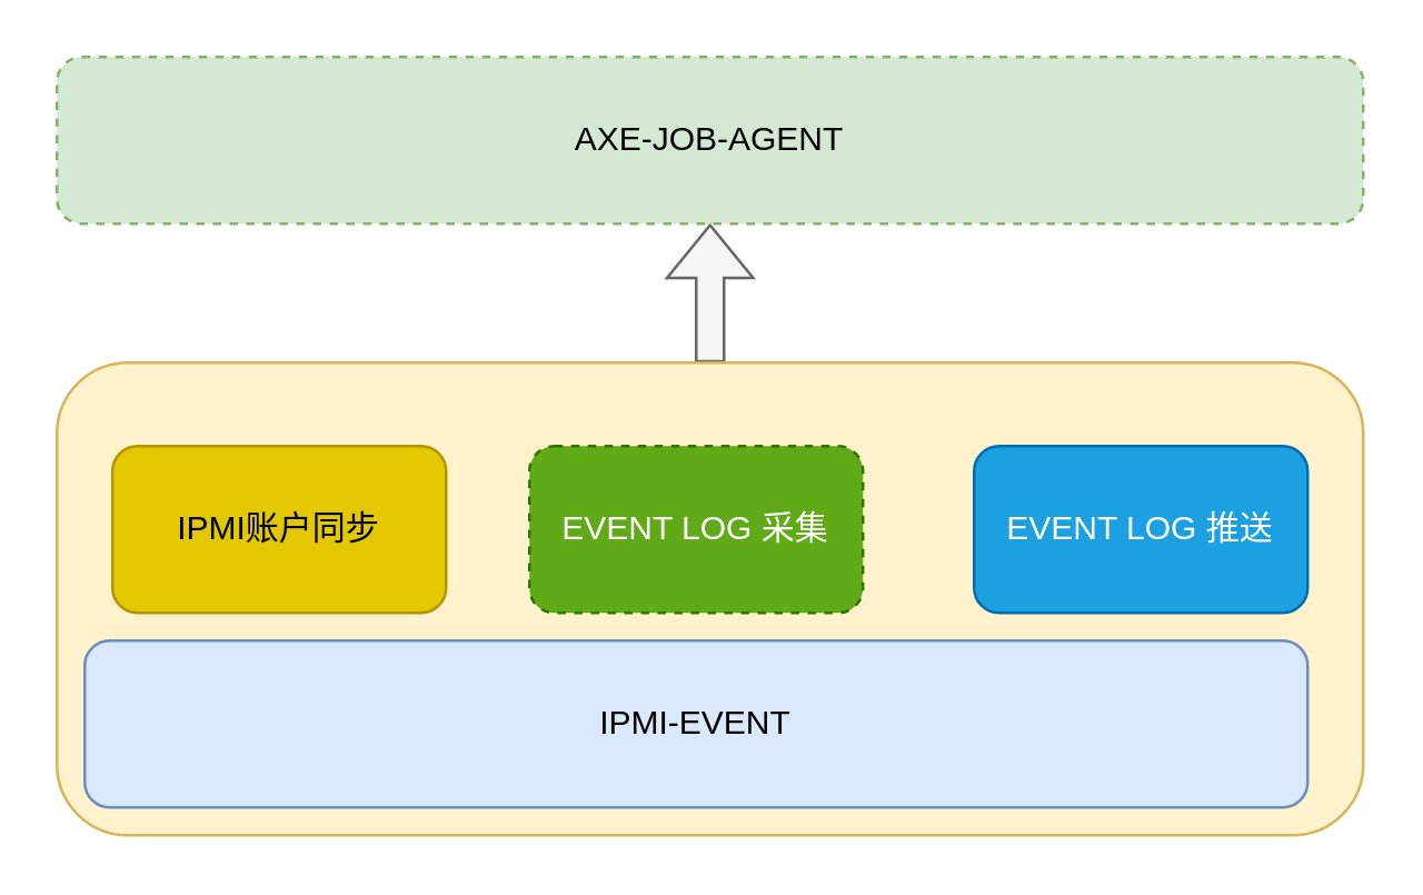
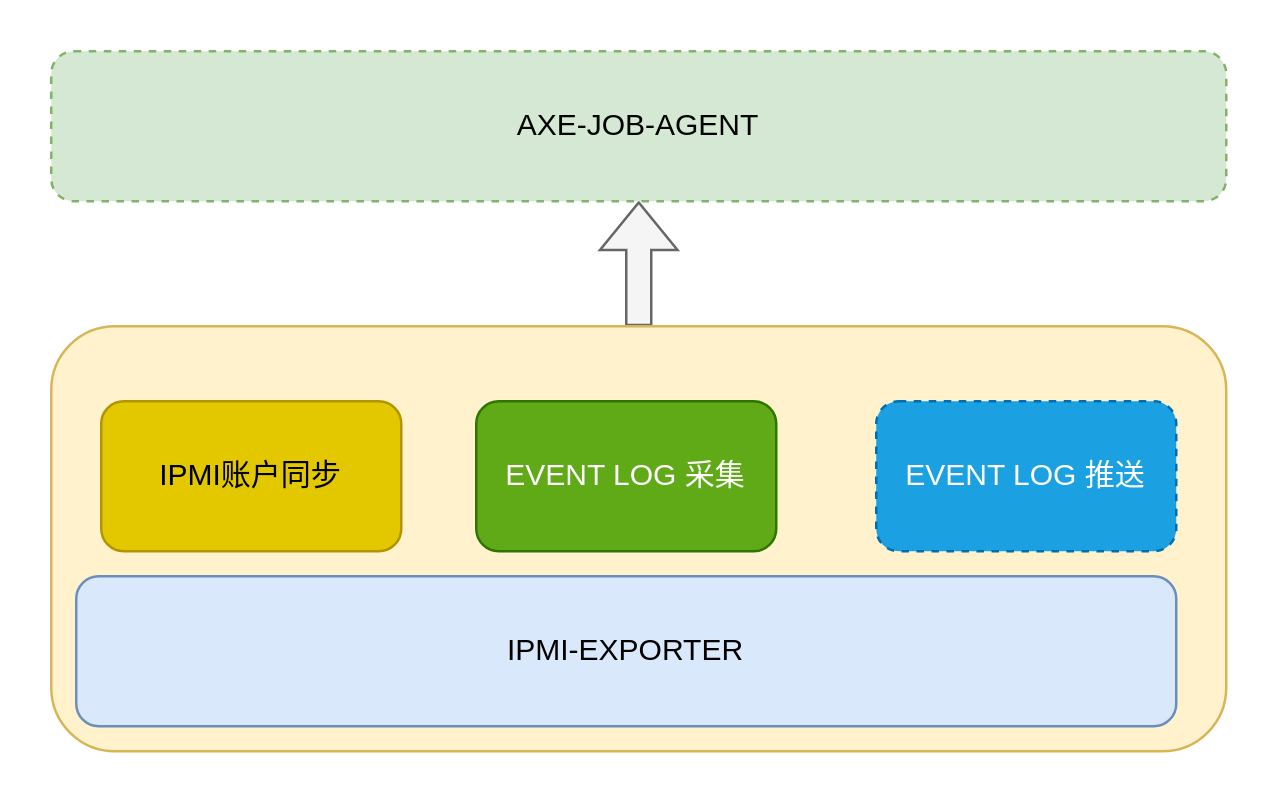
- <mxCell id="6" value="EVENT LOG 采集" style="rounded=1;whiteSpace=wrap;html=1;fillColor=#60a917;fontColor=#ffffff;strokeColor=#2D7600;dashed=1;" vertex="1" parent="1"><mxGeometry x="190" y="160" width="120" height="60" as="geometry" /></mxCell>
+ <mxCell id="6" value="EVENT LOG 采集" style="rounded=1;whiteSpace=wrap;html=1;fillColor=#60a917;fontColor=#ffffff;strokeColor=#2D7600;" vertex="1" parent="1"><mxGeometry x="190" y="160" width="120" height="60" as="geometry" /></mxCell>
- <mxCell id="7" value="EVENT LOG 推送" style="rounded=1;whiteSpace=wrap;html=1;fillColor=#1ba1e2;fontColor=#ffffff;strokeColor=#006EAF;" vertex="1" parent="1"><mxGeometry x="350" y="160" width="120" height="60" as="geometry" /></mxCell>
+ <mxCell id="7" value="EVENT LOG 推送" style="rounded=1;whiteSpace=wrap;html=1;fillColor=#1ba1e2;fontColor=#ffffff;strokeColor=#006EAF;dashed=1;" vertex="1" parent="1"><mxGeometry x="350" y="160" width="120" height="60" as="geometry" /></mxCell>
- <mxCell id="4" value="IPMI-EVENT" style="rounded=1;whiteSpace=wrap;html=1;fillColor=#dae8fc;strokeColor=#6c8ebf;" vertex="1" parent="1"><mxGeometry x="30" y="230" width="440" height="60" as="geometry" /></mxCell>
+ <mxCell id="4" value="IPMI-EXPORTER" style="rounded=1;whiteSpace=wrap;html=1;fillColor=#dae8fc;strokeColor=#6c8ebf;" vertex="1" parent="1"><mxGeometry x="30" y="230" width="440" height="60" as="geometry" /></mxCell>
